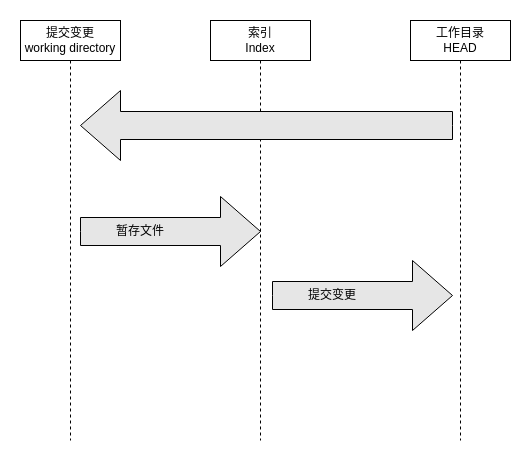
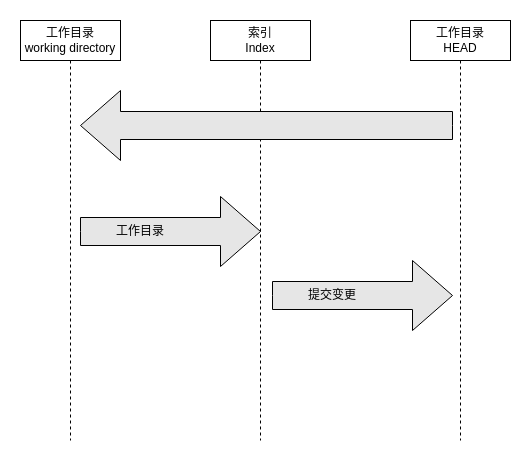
- <mxCell id="2" value="提交变更&lt;br&gt;working directory" style="shape=umlLifeline;perimeter=lifelinePerimeter;whiteSpace=wrap;html=1;container=1;dropTarget=0;collapsible=0;recursiveResize=0;outlineConnect=0;portConstraint=eastwest;newEdgeStyle={&quot;curved&quot;:0,&quot;rounded&quot;:0};" vertex="1" parent="1"><mxGeometry x="20" y="20" width="100" height="420" as="geometry" /></mxCell>
+ <mxCell id="2" value="工作目录&lt;br&gt;working directory" style="shape=umlLifeline;perimeter=lifelinePerimeter;whiteSpace=wrap;html=1;container=1;dropTarget=0;collapsible=0;recursiveResize=0;outlineConnect=0;portConstraint=eastwest;newEdgeStyle={&quot;curved&quot;:0,&quot;rounded&quot;:0};" vertex="1" parent="1"><mxGeometry x="20" y="20" width="100" height="420" as="geometry" /></mxCell>
- <mxCell id="7" value="暂存文件" style="text;html=1;align=center;verticalAlign=middle;whiteSpace=wrap;rounded=0;" vertex="1" parent="1"><mxGeometry x="110" y="216" width="60" height="30" as="geometry" /></mxCell>
+ <mxCell id="7" value="工作目录" style="text;html=1;align=center;verticalAlign=middle;whiteSpace=wrap;rounded=0;" vertex="1" parent="1"><mxGeometry x="110" y="216" width="60" height="30" as="geometry" /></mxCell>
